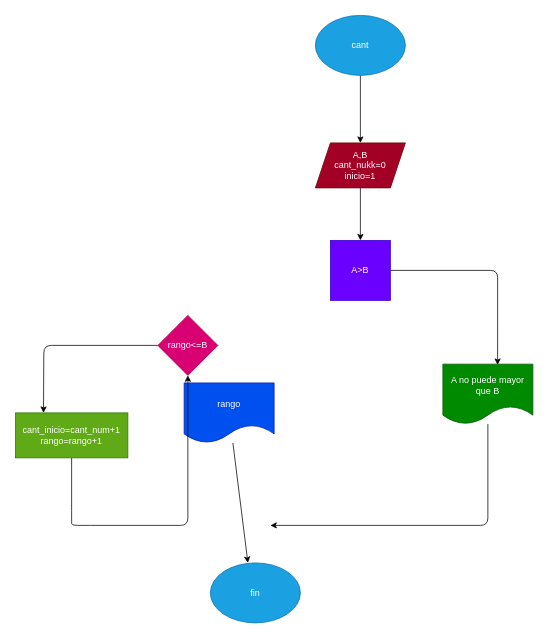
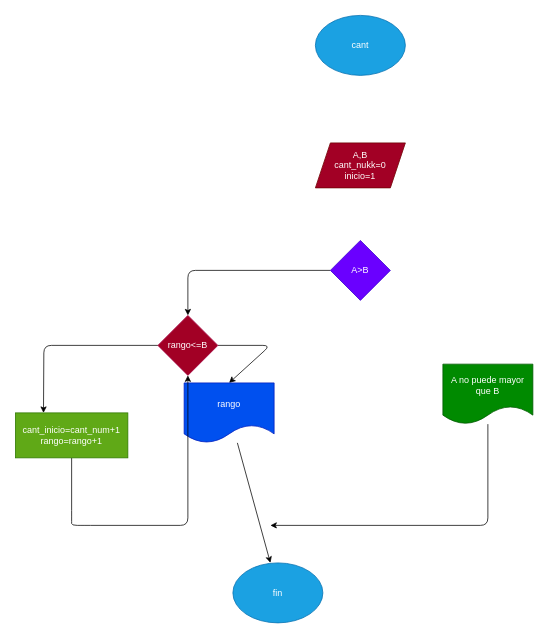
- <mxCell id="2" value="" style="edgeStyle=none;html=1;" edge="1" parent="1" source="3" target="5"><mxGeometry relative="1" as="geometry" /></mxCell>
- <mxCell id="4" style="edgeStyle=none;html=1;entryX=0.5;entryY=0;entryDx=0;entryDy=0;" edge="1" parent="1" source="5" target="8"><mxGeometry relative="1" as="geometry" /></mxCell>
+ <mxCell id="7" style="edgeStyle=none;html=1;entryX=0.5;entryY=0;entryDx=0;entryDy=0;" edge="1" parent="1" source="8" target="13"><mxGeometry relative="1" as="geometry"><Array as="points"><mxPoint x="250" y="360" /></Array></mxGeometry></mxCell>
- <mxCell id="8" value="A&amp;gt;B" style="whiteSpace=wrap;html=1;fillColor=#6a00ff;fontColor=#ffffff;strokeColor=#3700CC;rounded=0;" vertex="1" parent="1"><mxGeometry x="440" y="320" width="80" height="80" as="geometry" /></mxCell>
+ <mxCell id="8" value="A&amp;gt;B" style="rhombus;whiteSpace=wrap;html=1;fillColor=#6a00ff;fontColor=#ffffff;strokeColor=#3700CC;" vertex="1" parent="1"><mxGeometry x="440" y="320" width="80" height="80" as="geometry" /></mxCell>
- <mxCell id="6" style="edgeStyle=none;html=1;entryX=0.608;entryY=0.013;entryDx=0;entryDy=0;entryPerimeter=0;" edge="1" parent="1" source="8" target="10"><mxGeometry relative="1" as="geometry"><Array as="points"><mxPoint x="663" y="360" /></Array></mxGeometry></mxCell>
- <mxCell id="13" value="rango&amp;lt;=B" style="rhombus;whiteSpace=wrap;html=1;fillColor=#d80073;fontColor=#ffffff;strokeColor=#A50040;" vertex="1" parent="1"><mxGeometry x="210" y="420" width="80" height="80" as="geometry" /></mxCell>
+ <mxCell id="13" value="rango&amp;lt;=B" style="rhombus;whiteSpace=wrap;html=1;fillColor=#a20025;fontColor=#ffffff;strokeColor=#A50040;" vertex="1" parent="1"><mxGeometry x="210" y="420" width="80" height="80" as="geometry" /></mxCell>
+ <mxCell id="11" style="edgeStyle=none;html=1;entryX=0.5;entryY=0;entryDx=0;entryDy=0;" edge="1" parent="1" source="13" target="15"><mxGeometry relative="1" as="geometry"><Array as="points"><mxPoint x="360" y="460" /></Array></mxGeometry></mxCell>
- <mxCell id="16" value="fin" style="ellipse;whiteSpace=wrap;html=1;fillColor=#1ba1e2;fontColor=#ffffff;strokeColor=#006EAF;" vertex="1" parent="1"><mxGeometry x="280" y="750" width="120" height="80" as="geometry" /></mxCell>
+ <mxCell id="16" value="fin" style="ellipse;whiteSpace=wrap;html=1;fillColor=#1ba1e2;fontColor=#ffffff;strokeColor=#006EAF;" vertex="1" parent="1"><mxGeometry x="310" y="750" width="120" height="80" as="geometry" /></mxCell>
